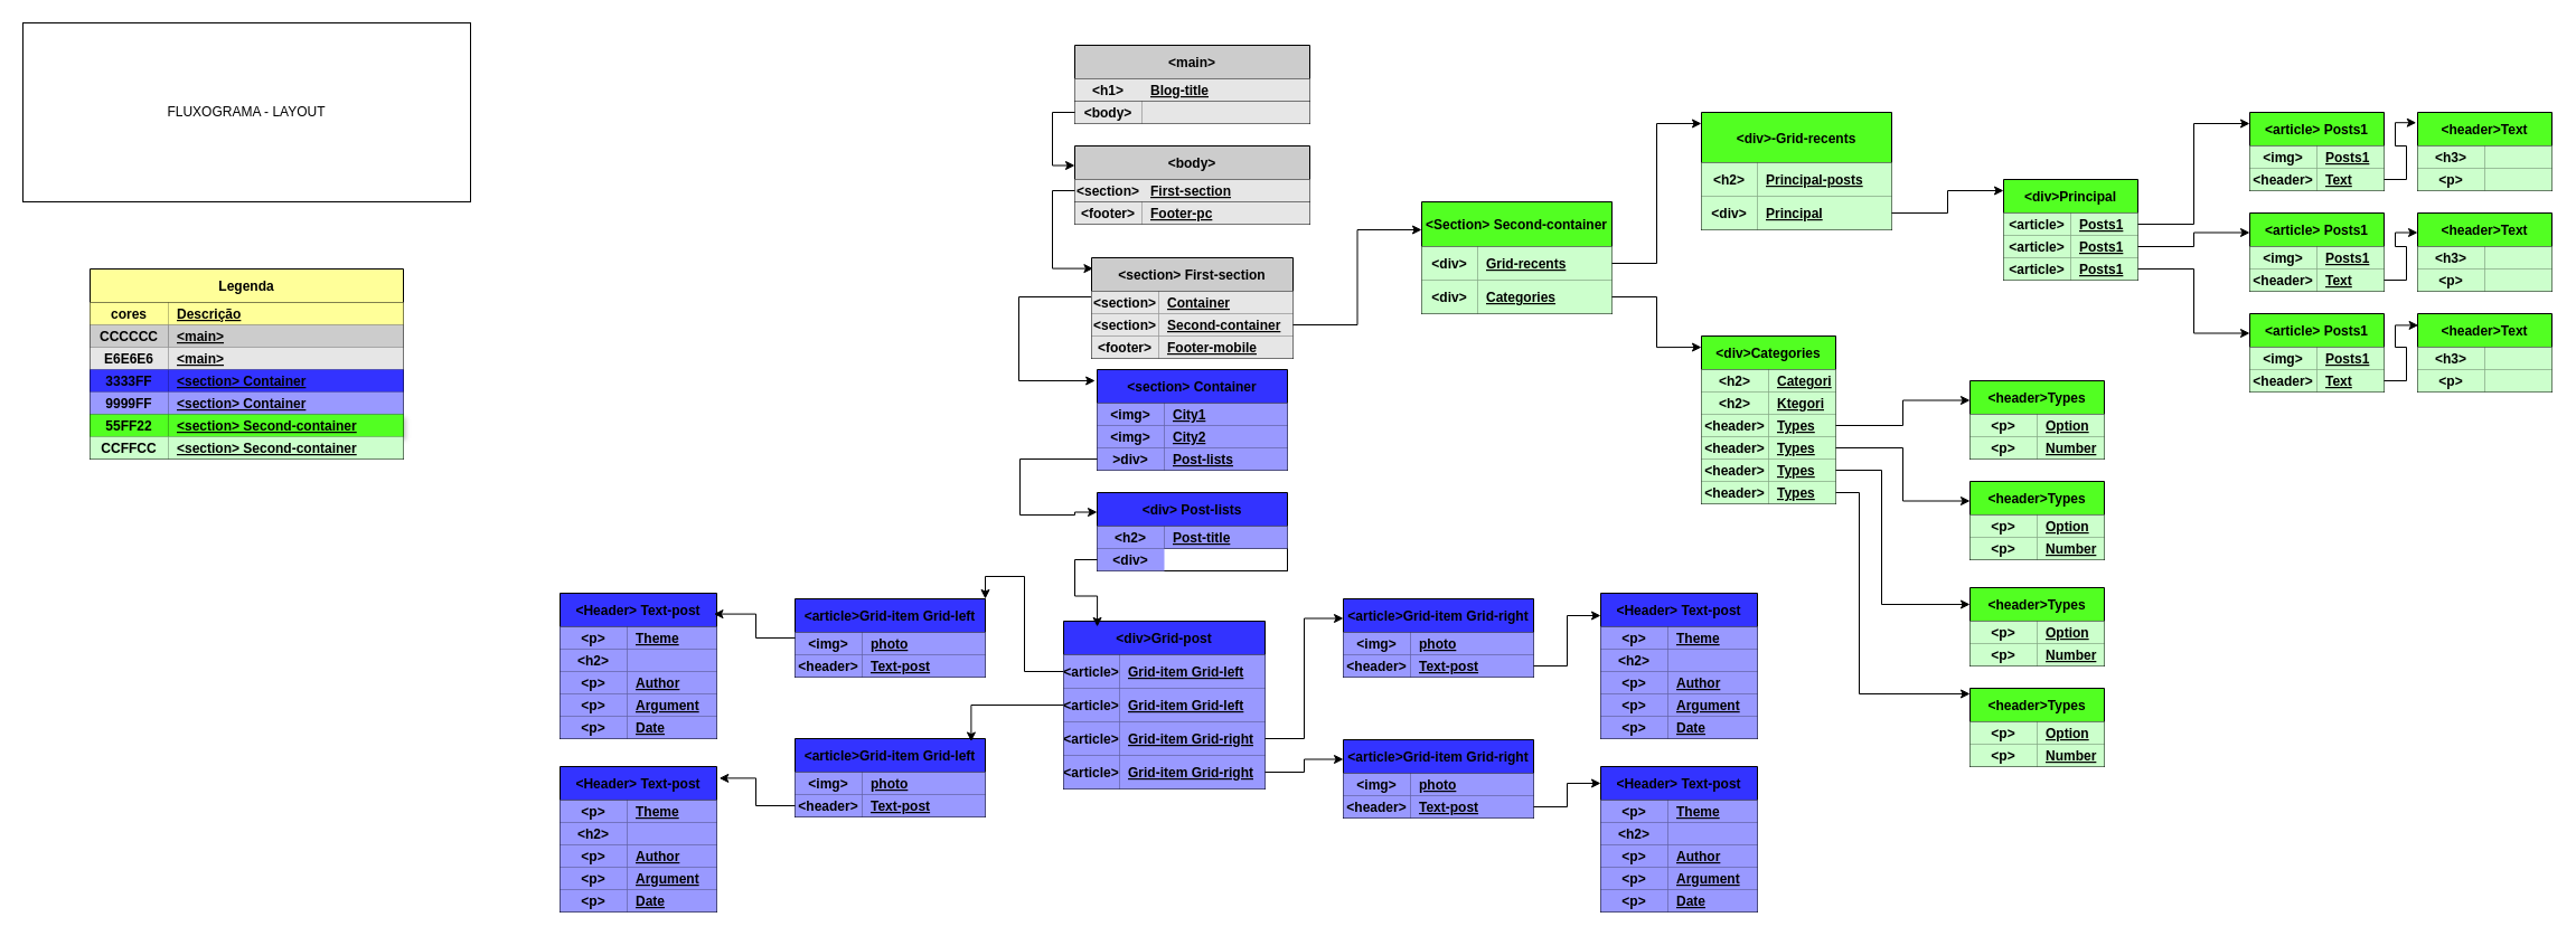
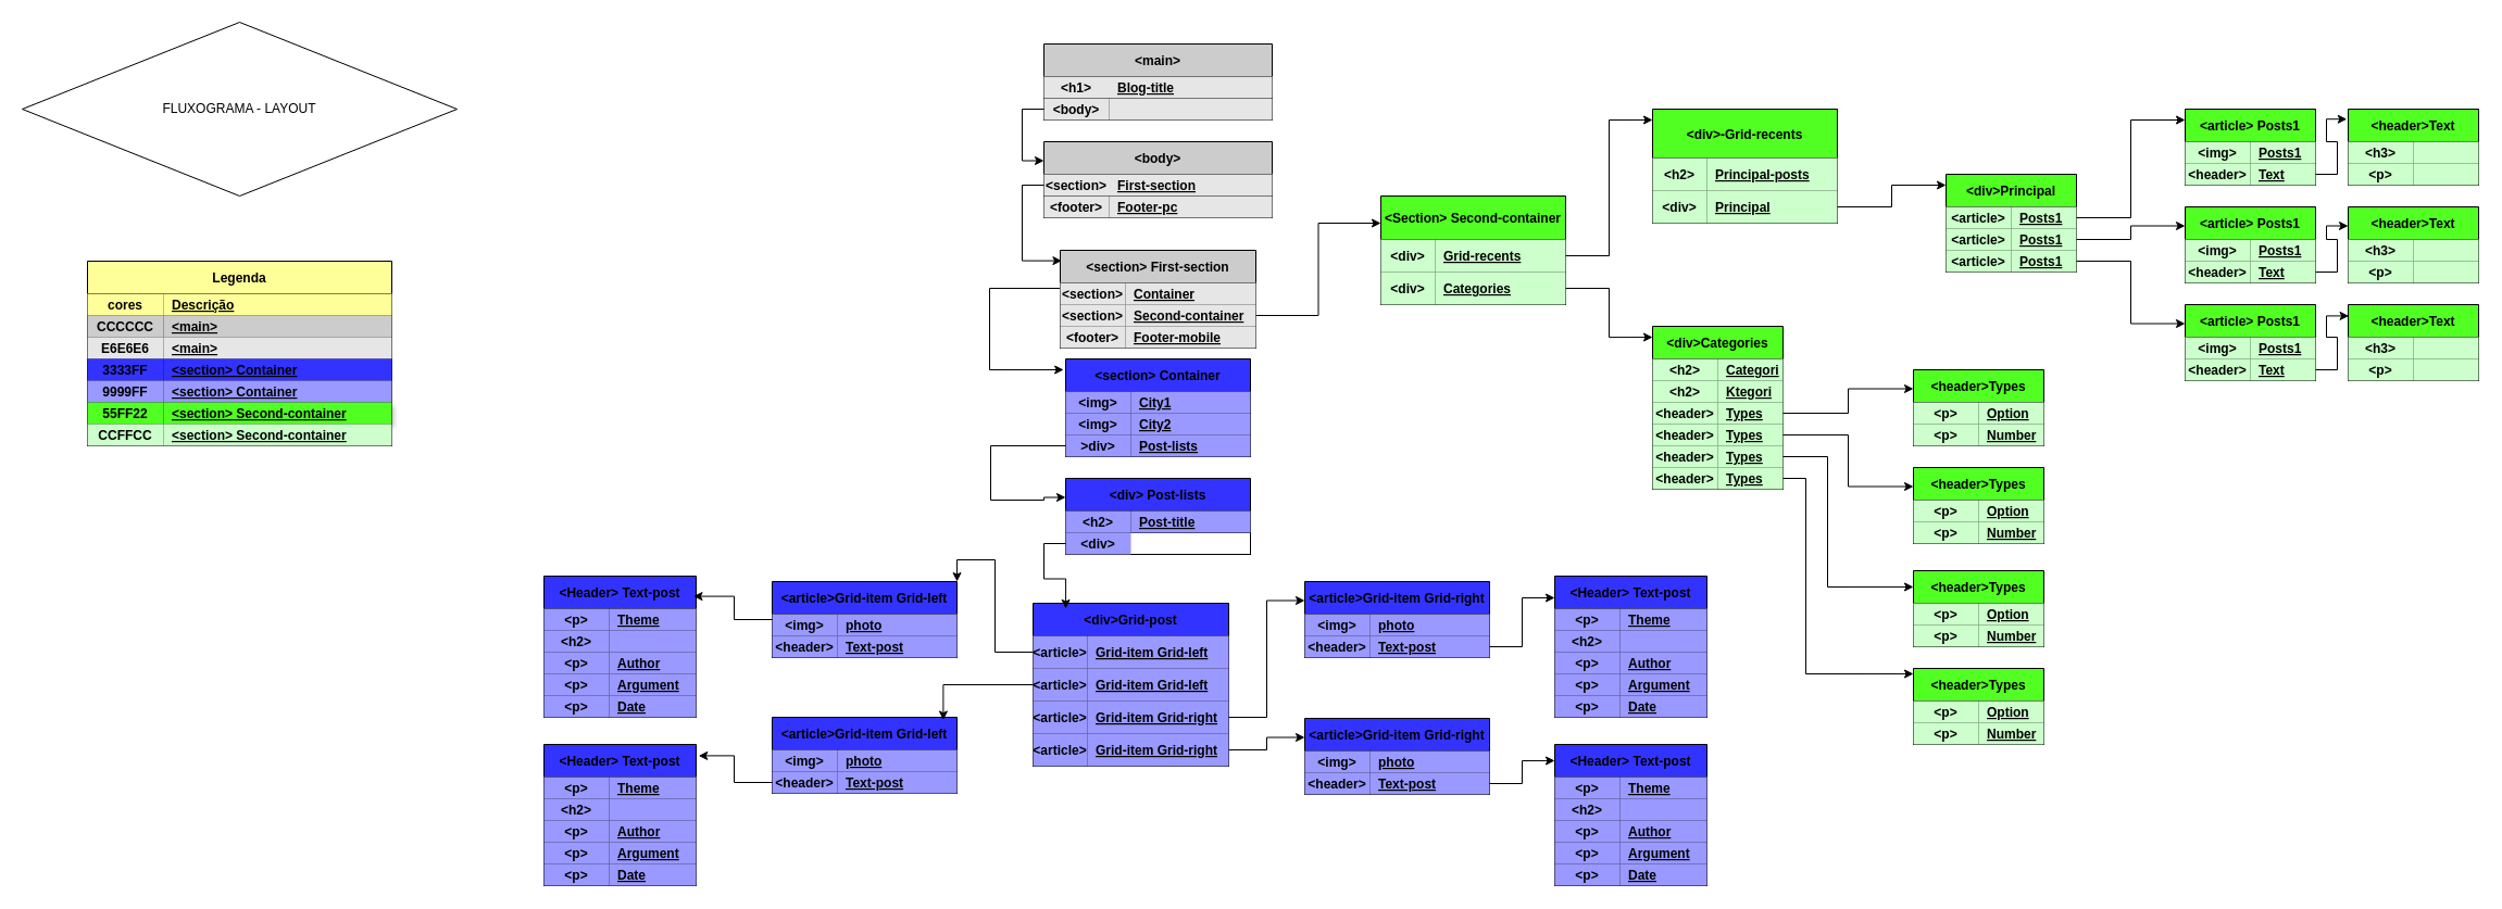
- <mxCell id="18" value="FLUXOGRAMA - LAYOUT" style="rounded=0;whiteSpace=wrap;html=1;" vertex="1" parent="1"><mxGeometry x="20" y="20" width="400" height="160" as="geometry" /></mxCell>
+ <mxCell id="18" value="FLUXOGRAMA - LAYOUT" style="rhombus;whiteSpace=wrap;html=1;" vertex="1" parent="1"><mxGeometry x="20" y="20" width="400" height="160" as="geometry" /></mxCell>
